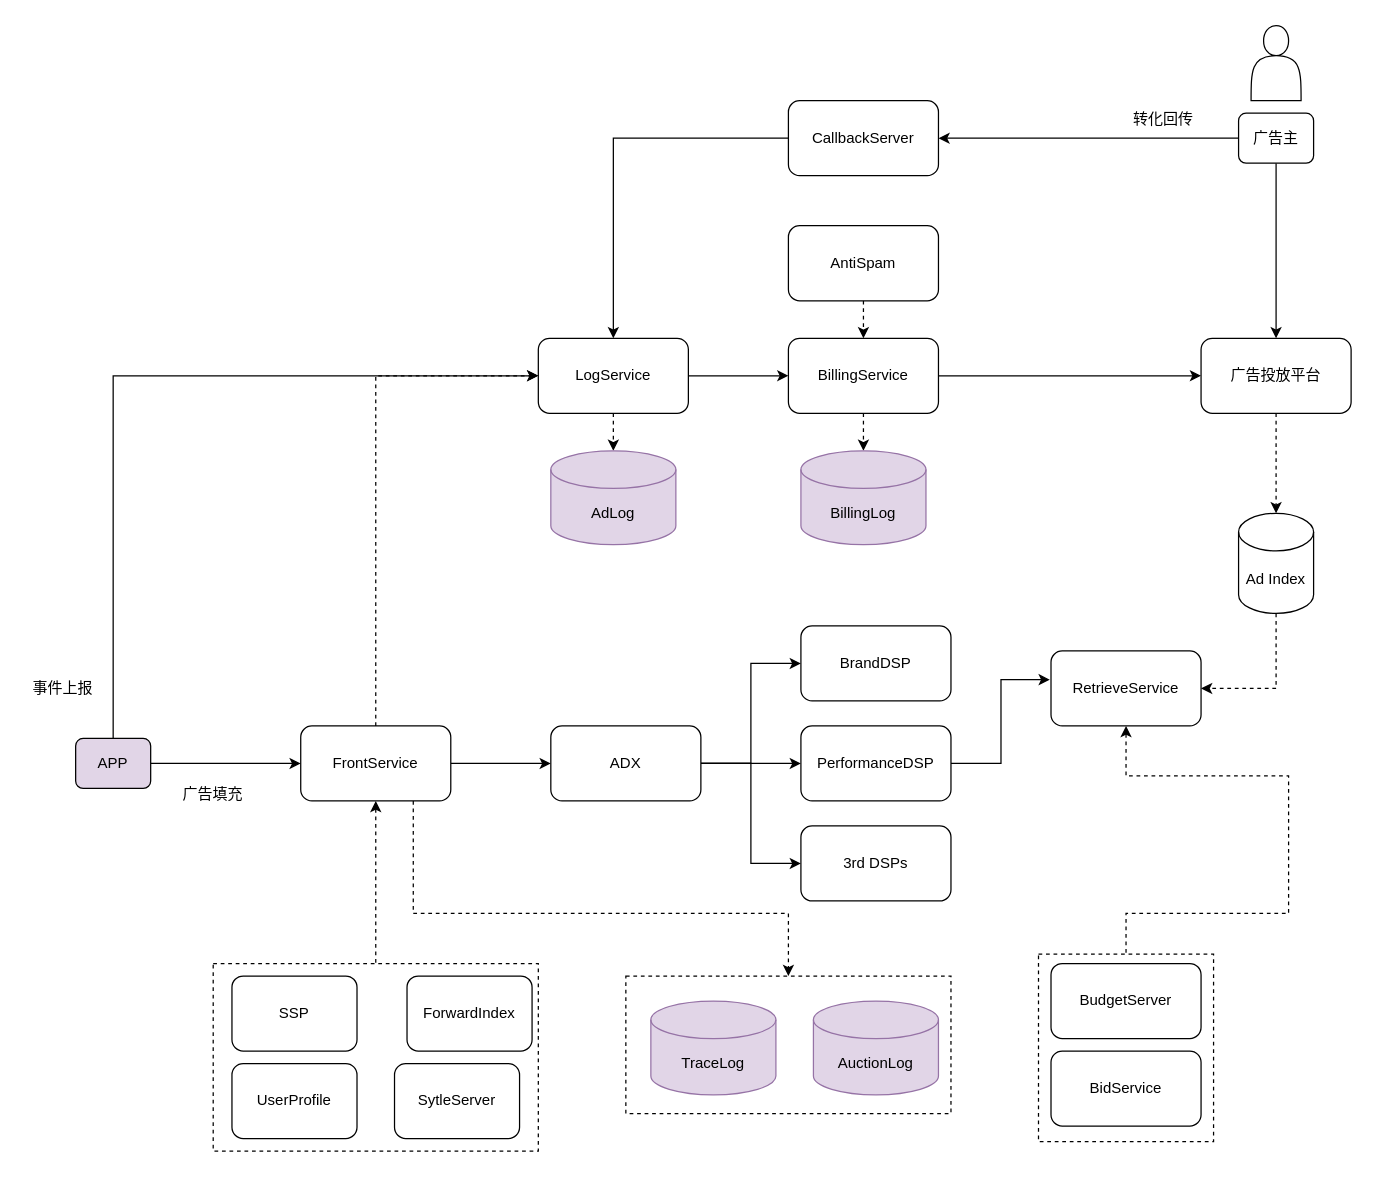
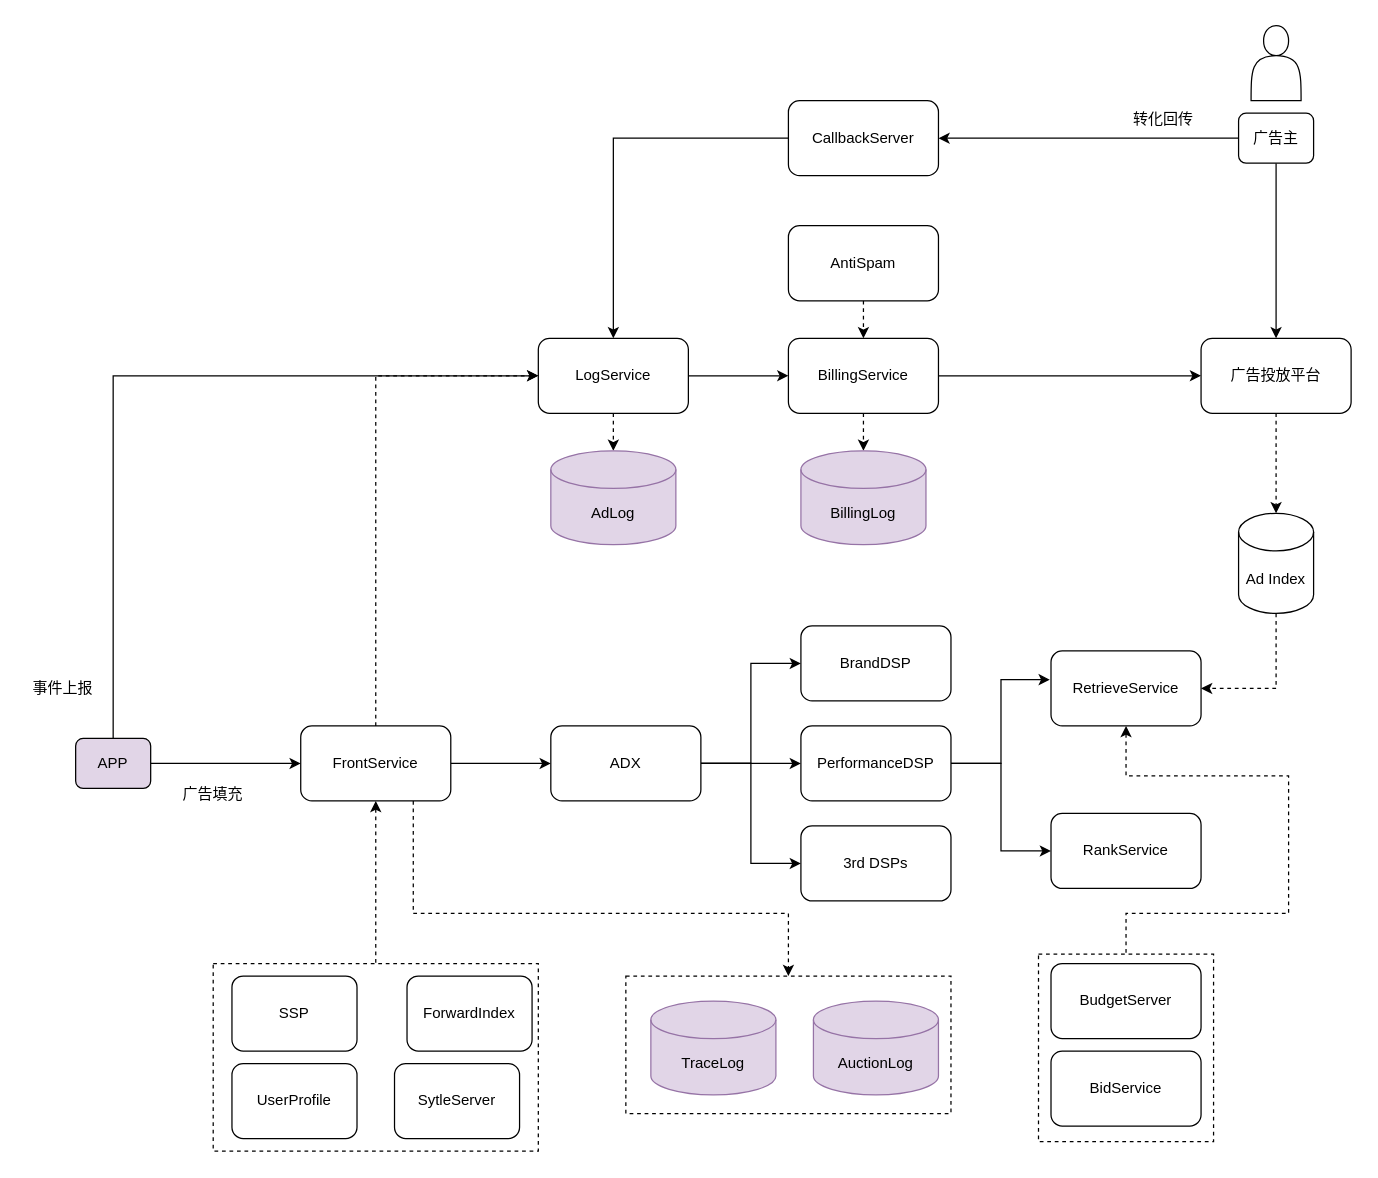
+ <mxCell id="24" style="edgeStyle=orthogonalEdgeStyle;rounded=0;orthogonalLoop=1;jettySize=auto;html=1;exitX=1;exitY=0.5;exitDx=0;exitDy=0;entryX=0;entryY=0.5;entryDx=0;entryDy=0;" edge="1" parent="1" source="25" target="31"><mxGeometry relative="1" as="geometry" /></mxCell>
+ <mxCell id="31" value="RankService" style="rounded=1;whiteSpace=wrap;html=1;" parent="1" vertex="1"><mxGeometry x="840" y="650" width="120" height="60" as="geometry" /></mxCell>
